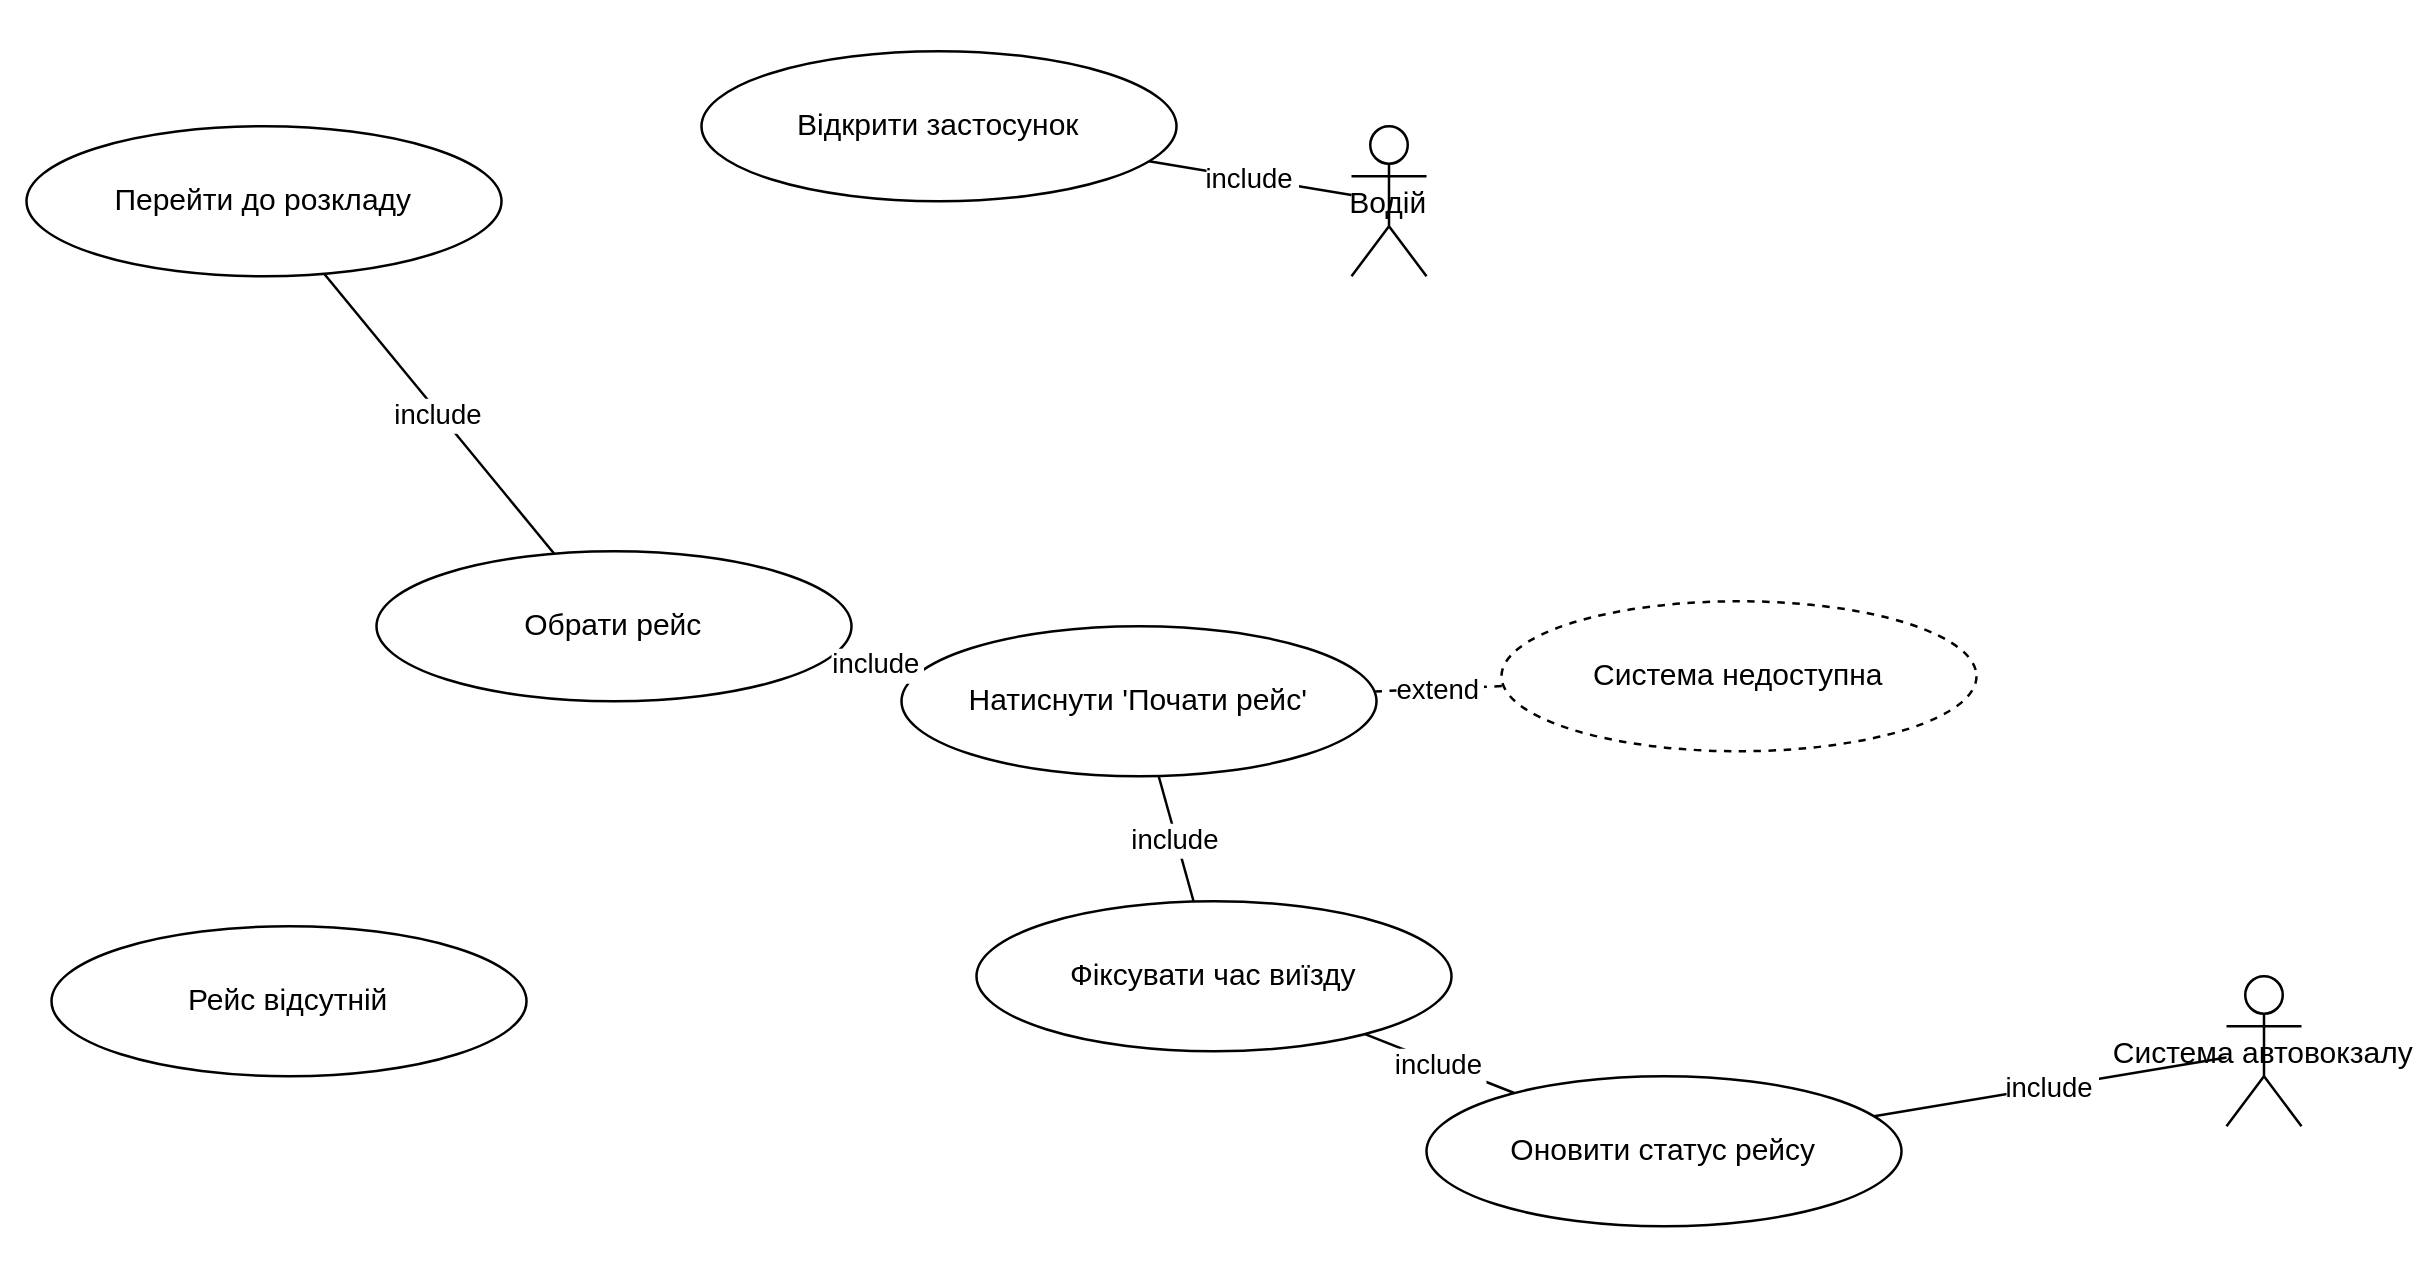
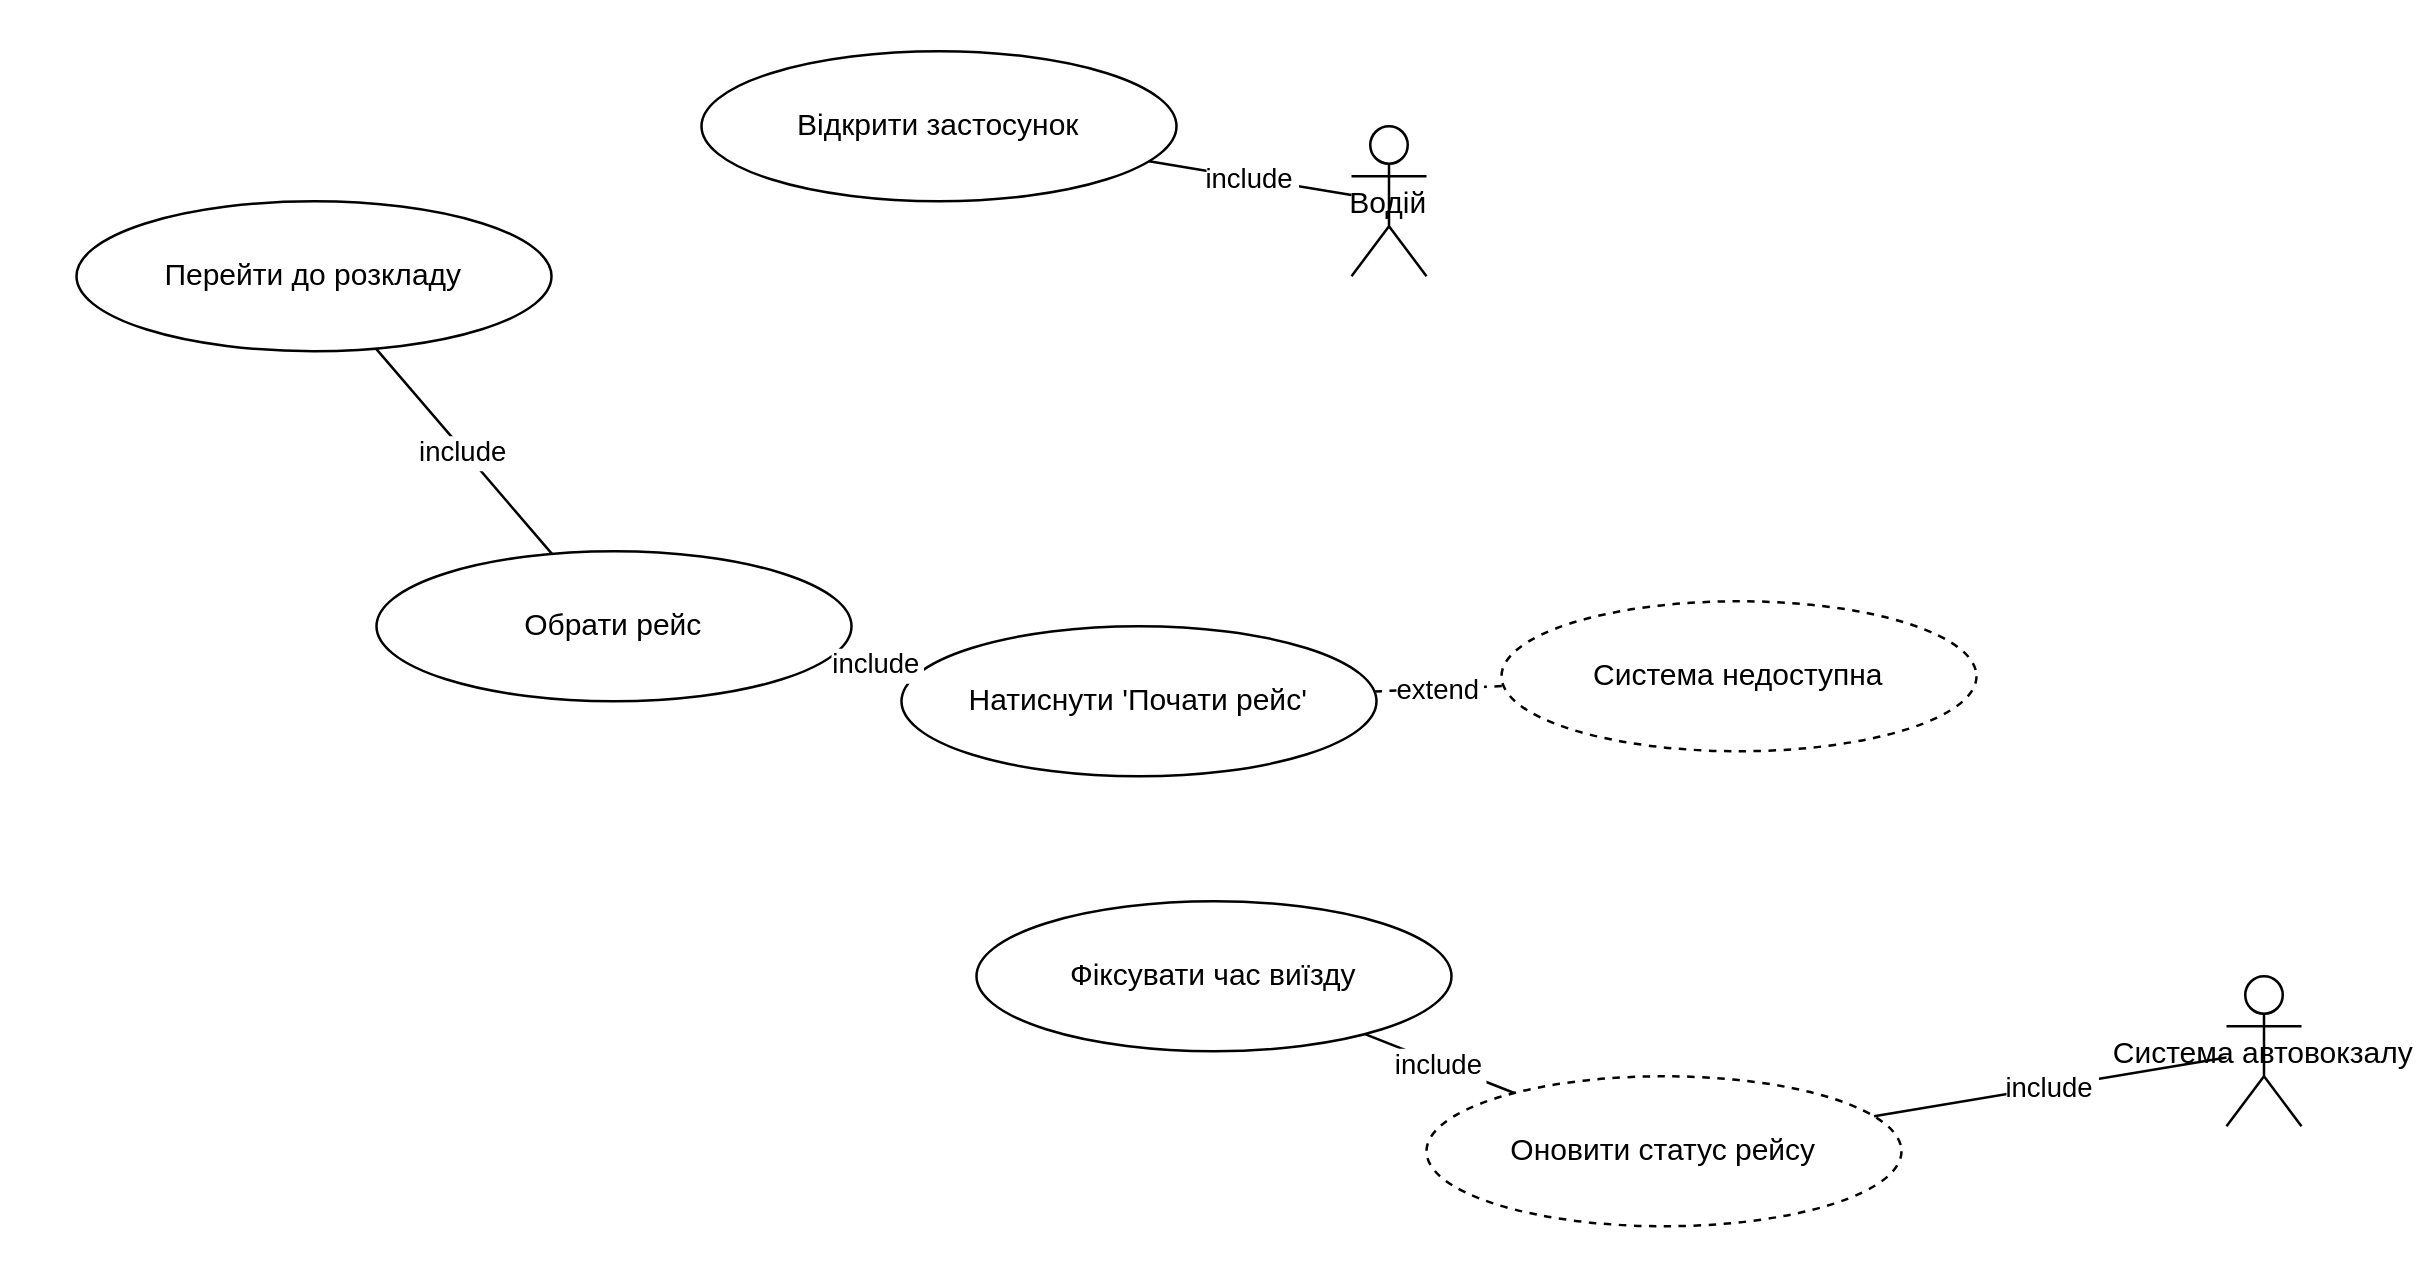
- <mxCell id="5" value="Перейти до розкладу" style="ellipse;whiteSpace=wrap;html=1;" parent="1" vertex="1"><mxGeometry x="10" y="50" width="190" height="60" as="geometry" /></mxCell>
+ <mxCell id="5" value="Перейти до розкладу" style="ellipse;whiteSpace=wrap;html=1;" parent="1" vertex="1"><mxGeometry x="30" y="80" width="190" height="60" as="geometry" /></mxCell>
- <mxCell id="15" value="include" style="endArrow=none;dashed=0;" parent="1" source="7" target="8" edge="1"><mxGeometry as="geometry" /></mxCell>
- <mxCell id="10" value="Рейс відсутній" style="ellipse;whiteSpace=wrap;html=1;" parent="1" vertex="1"><mxGeometry x="20" y="370" width="190" height="60" as="geometry" /></mxCell>
- <mxCell id="9" value="Оновити статус рейсу" style="ellipse;whiteSpace=wrap;html=1;" parent="1" vertex="1"><mxGeometry x="570" y="430" width="190" height="60" as="geometry" /></mxCell>
+ <mxCell id="9" value="Оновити статус рейсу" style="ellipse;whiteSpace=wrap;html=1;dashed=1;" parent="1" vertex="1"><mxGeometry x="570" y="430" width="190" height="60" as="geometry" /></mxCell>
